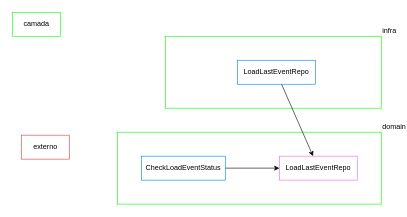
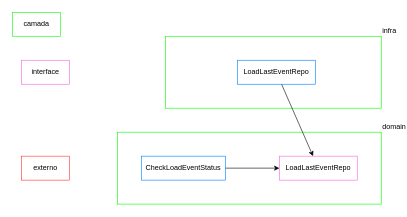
+ <mxCell id="4" value="interface" style="text;html=1;strokeColor=#F067DE;fillColor=none;align=center;verticalAlign=middle;whiteSpace=wrap;rounded=0;" parent="1" vertex="1"><mxGeometry x="35" y="100" width="80" height="40" as="geometry" /></mxCell>
- <mxCell id="11" value="externo" style="text;html=1;strokeColor=#FF3333;fillColor=none;align=center;verticalAlign=middle;whiteSpace=wrap;rounded=0;" parent="1" vertex="1"><mxGeometry x="35" y="225" width="80" height="40" as="geometry" /></mxCell>
+ <mxCell id="11" value="externo" style="text;html=1;strokeColor=#FF3333;fillColor=none;align=center;verticalAlign=middle;whiteSpace=wrap;rounded=0;" parent="1" vertex="1"><mxGeometry x="35" y="260" width="80" height="40" as="geometry" /></mxCell>
